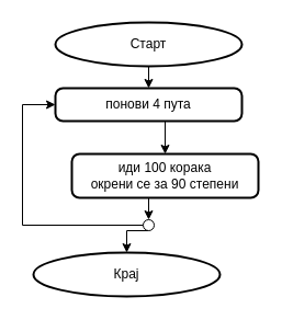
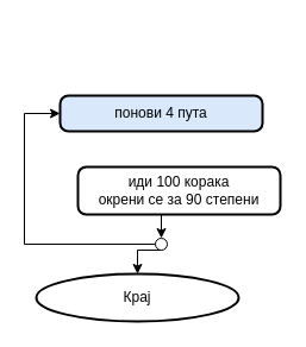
- <mxCell id="3" value="Старт" style="strokeWidth=2;html=1;shape=mxgraph.flowchart.start_1;whiteSpace=wrap;" parent="1" vertex="1"><mxGeometry x="50" y="20" width="170" height="40" as="geometry" /></mxCell>
- <mxCell id="2" style="edgeStyle=orthogonalEdgeStyle;rounded=0;orthogonalLoop=1;jettySize=auto;html=1;exitX=0.5;exitY=1;exitDx=0;exitDy=0;exitPerimeter=0;entryX=0.5;entryY=0;entryDx=0;entryDy=0;" parent="1" source="3" target="5" edge="1"><mxGeometry relative="1" as="geometry" /></mxCell>
- <mxCell id="5" value="понови 4 пута" style="rounded=1;whiteSpace=wrap;html=1;absoluteArcSize=1;arcSize=14;strokeWidth=2;" parent="1" vertex="1"><mxGeometry x="50" y="80" width="170" height="30" as="geometry" /></mxCell>
+ <mxCell id="5" value="понови 4 пута" style="rounded=1;whiteSpace=wrap;html=1;absoluteArcSize=1;arcSize=14;strokeWidth=2;fillColor=#dae8fc;" parent="1" vertex="1"><mxGeometry x="50" y="80" width="170" height="30" as="geometry" /></mxCell>
- <mxCell id="4" style="edgeStyle=orthogonalEdgeStyle;rounded=0;orthogonalLoop=1;jettySize=auto;html=1;exitX=0.5;exitY=1;exitDx=0;exitDy=0;entryX=0.5;entryY=0;entryDx=0;entryDy=0;" parent="1" source="5" target="8" edge="1"><mxGeometry relative="1" as="geometry" /></mxCell>
